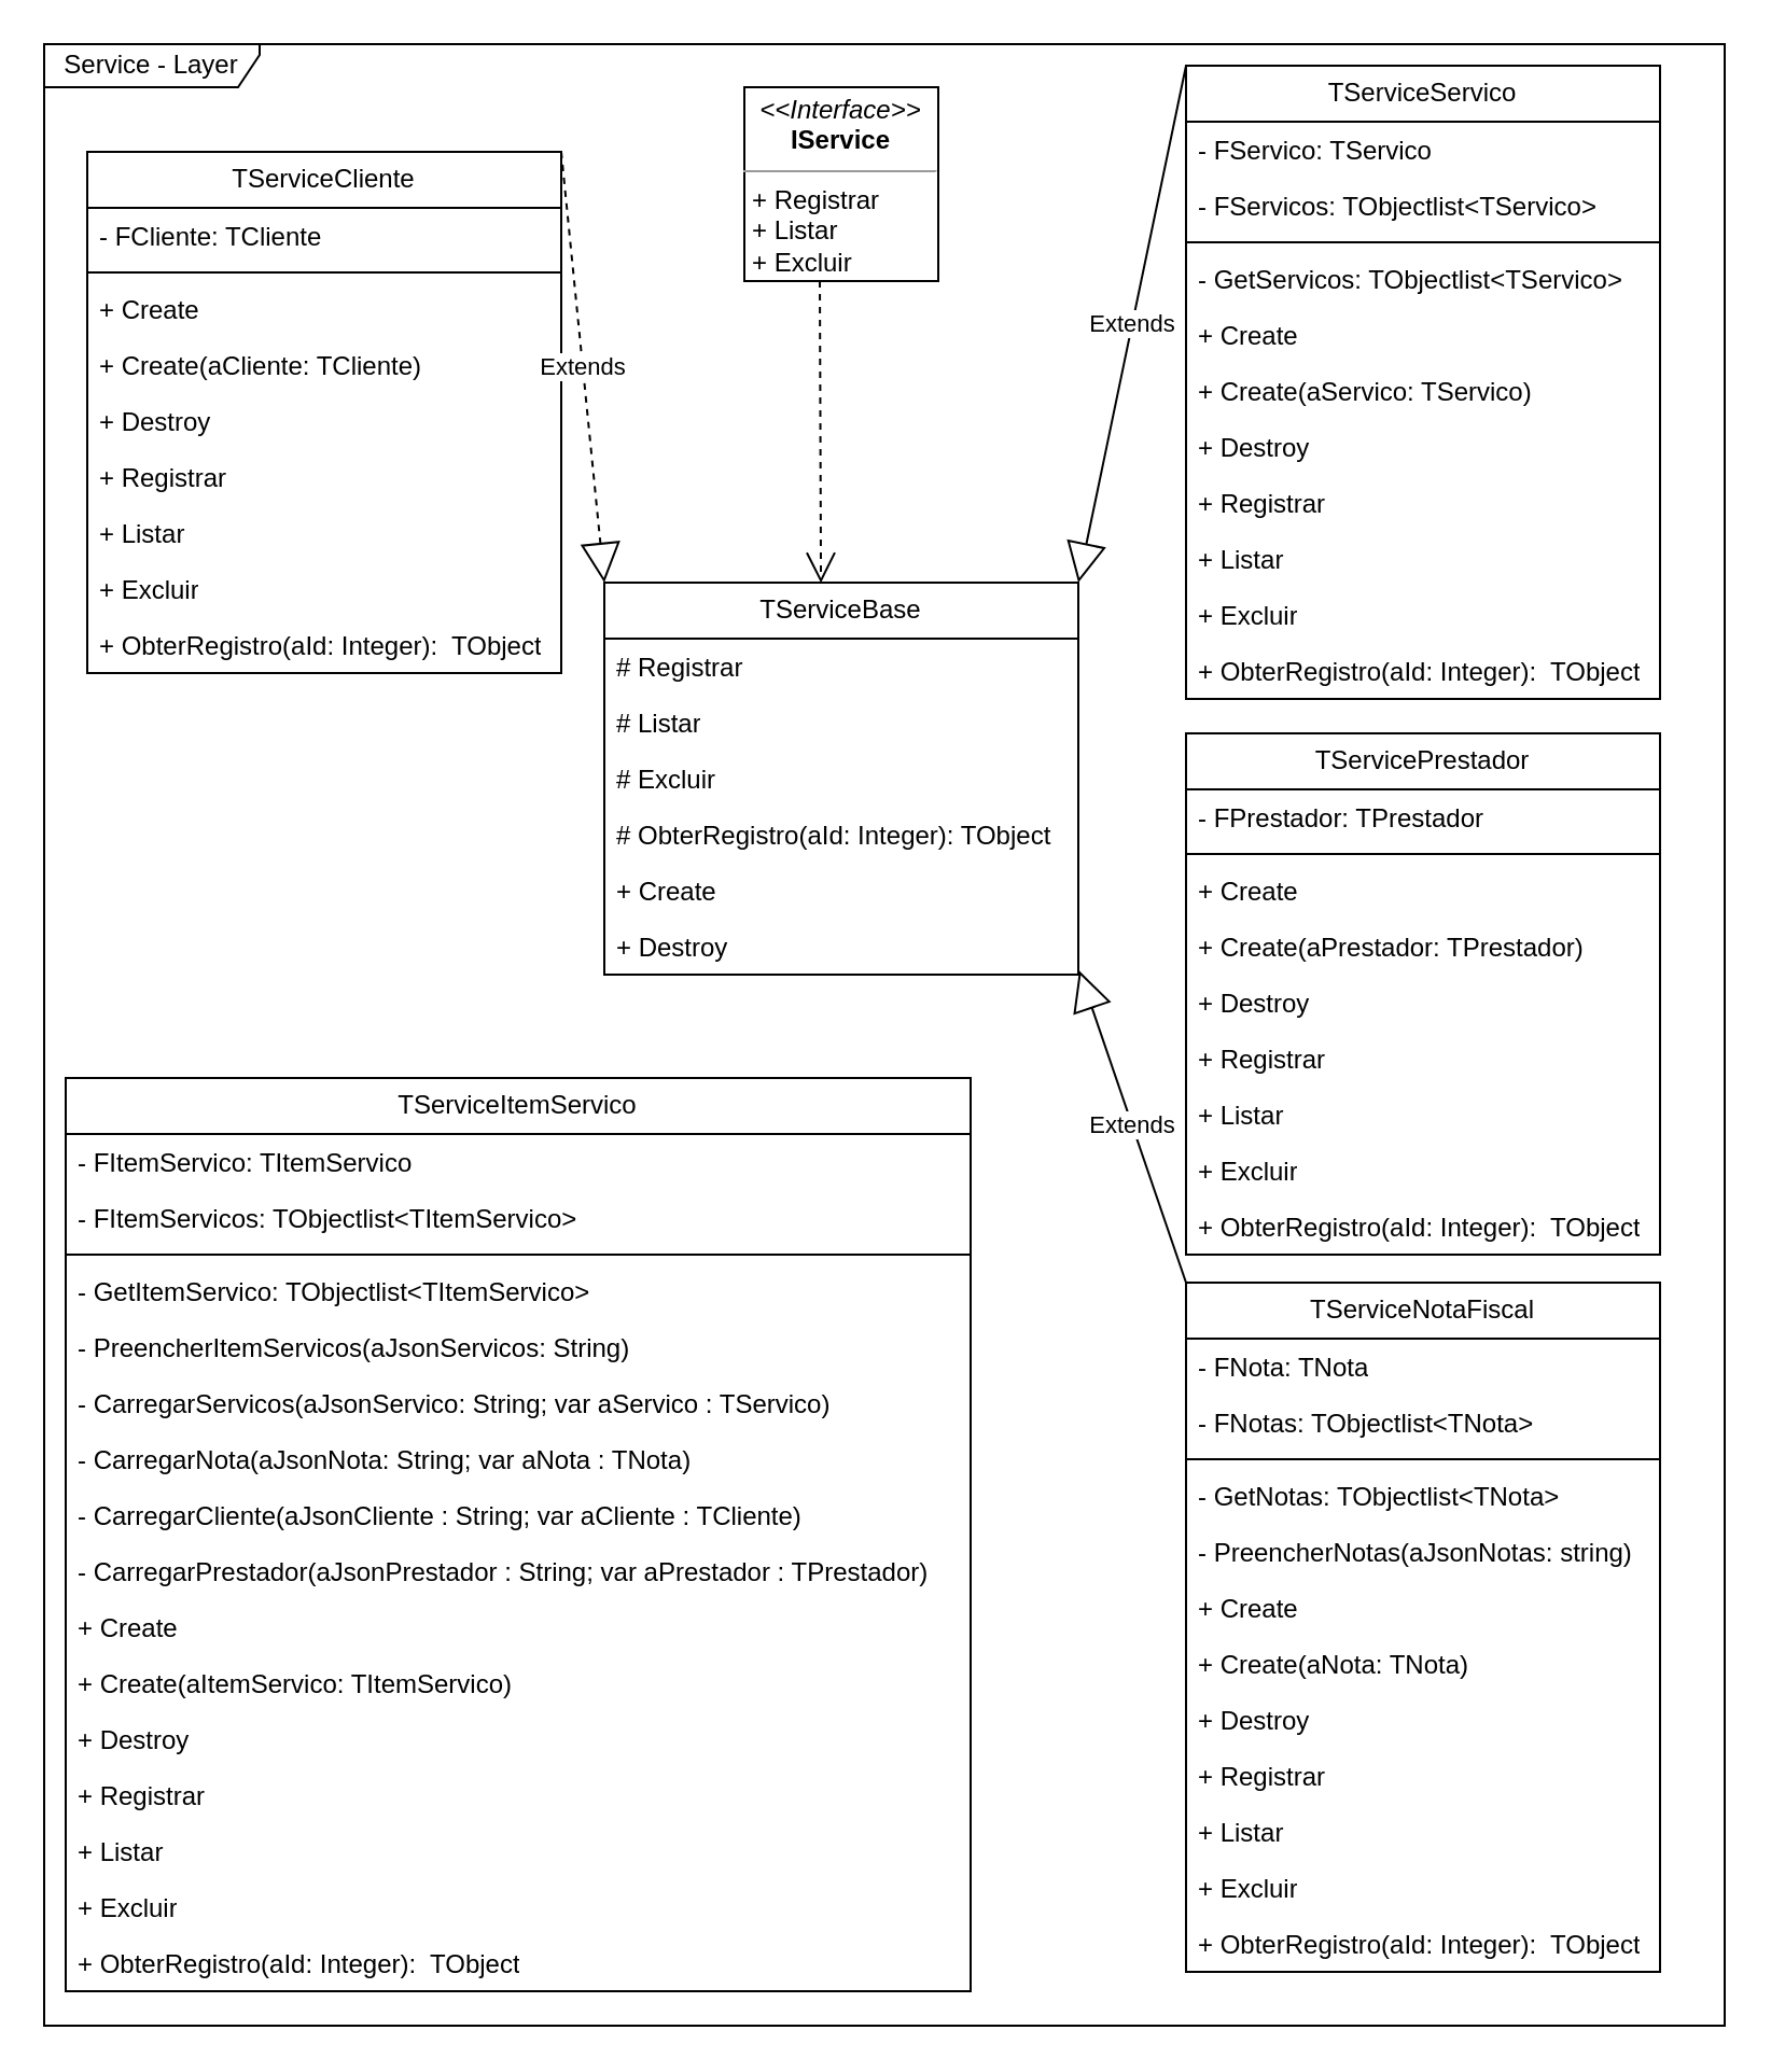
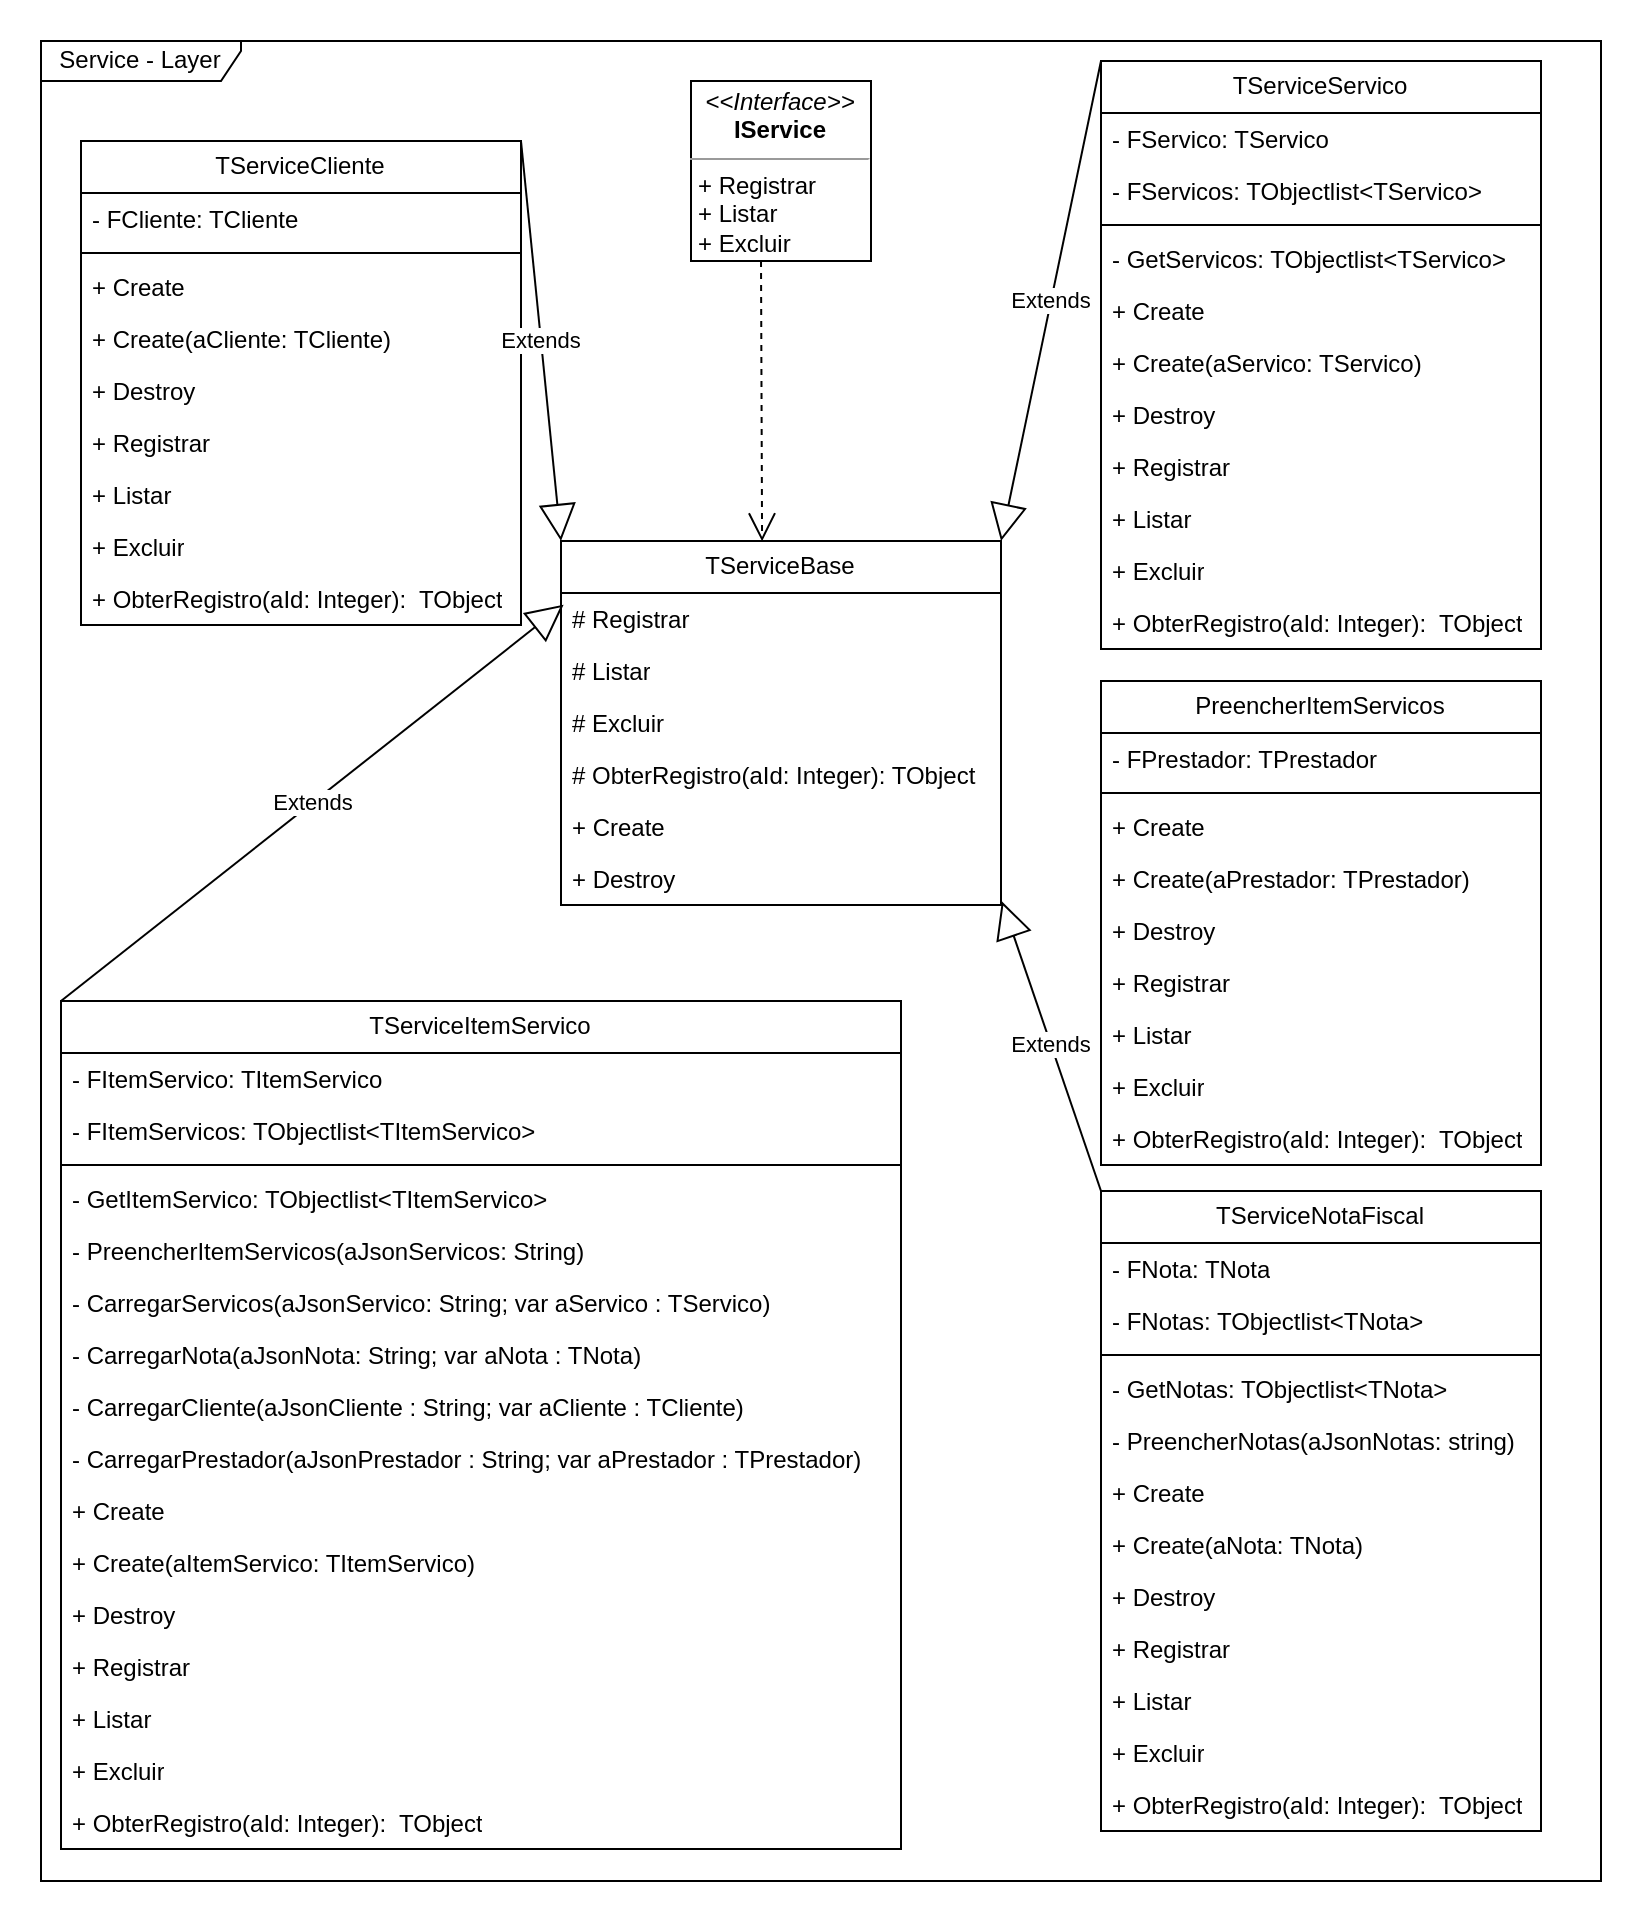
- <mxCell id="73" value="Extends" style="endArrow=block;endSize=16;endFill=0;html=1;rounded=0;exitX=1;exitY=0;exitDx=0;exitDy=0;exitPerimeter=0;entryX=0;entryY=0;entryDx=0;entryDy=0;dashed=1;" edge="1" parent="1" source="11" target="4"><mxGeometry width="160" relative="1" as="geometry"><mxPoint x="260" y="60" as="sourcePoint" /><mxPoint x="420" y="60" as="targetPoint" /></mxGeometry></mxCell>
+ <mxCell id="73" value="Extends" style="endArrow=block;endSize=16;endFill=0;html=1;rounded=0;exitX=1;exitY=0;exitDx=0;exitDy=0;exitPerimeter=0;entryX=0;entryY=0;entryDx=0;entryDy=0;" edge="1" parent="1" source="11" target="4"><mxGeometry width="160" relative="1" as="geometry"><mxPoint x="260" y="60" as="sourcePoint" /><mxPoint x="420" y="60" as="targetPoint" /></mxGeometry></mxCell>
- <mxCell id="21" value="TServicePrestador" style="swimlane;fontStyle=0;childLayout=stackLayout;horizontal=1;startSize=26;fillColor=none;horizontalStack=0;resizeParent=1;resizeParentMax=0;resizeLast=0;collapsible=1;marginBottom=0;whiteSpace=wrap;html=1;" vertex="1" parent="1"><mxGeometry x="550" y="340" width="220" height="242" as="geometry" /></mxCell>
+ <mxCell id="21" value="PreencherItemServicos" style="swimlane;fontStyle=0;childLayout=stackLayout;horizontal=1;startSize=26;fillColor=none;horizontalStack=0;resizeParent=1;resizeParentMax=0;resizeLast=0;collapsible=1;marginBottom=0;whiteSpace=wrap;html=1;" vertex="1" parent="1"><mxGeometry x="550" y="340" width="220" height="242" as="geometry" /></mxCell>
+ <mxCell id="75" value="Extends" style="endArrow=block;endSize=16;endFill=0;html=1;rounded=0;exitX=0;exitY=0;exitDx=0;exitDy=0;entryX=0.006;entryY=0.224;entryDx=0;entryDy=0;entryPerimeter=0;" edge="1" parent="1" source="56" target="5"><mxGeometry width="160" relative="1" as="geometry"><mxPoint x="190" y="470" as="sourcePoint" /><mxPoint x="350" y="470" as="targetPoint" /></mxGeometry></mxCell>
